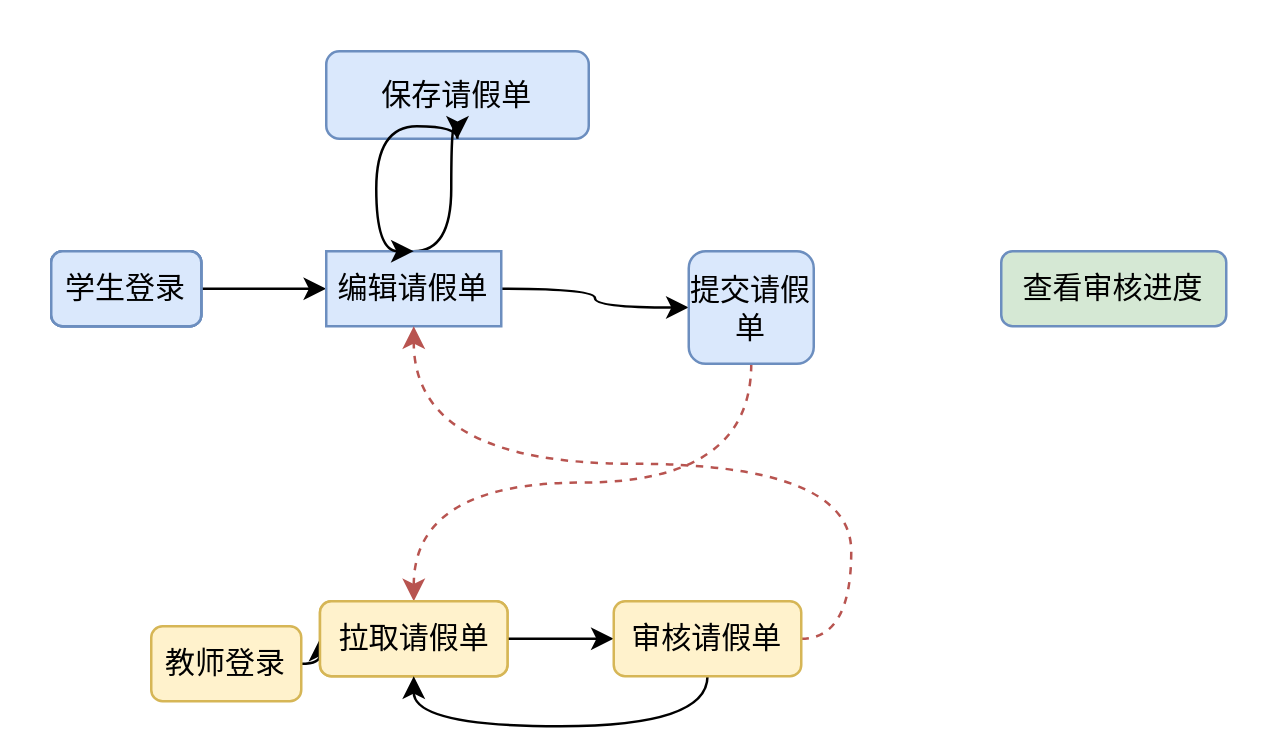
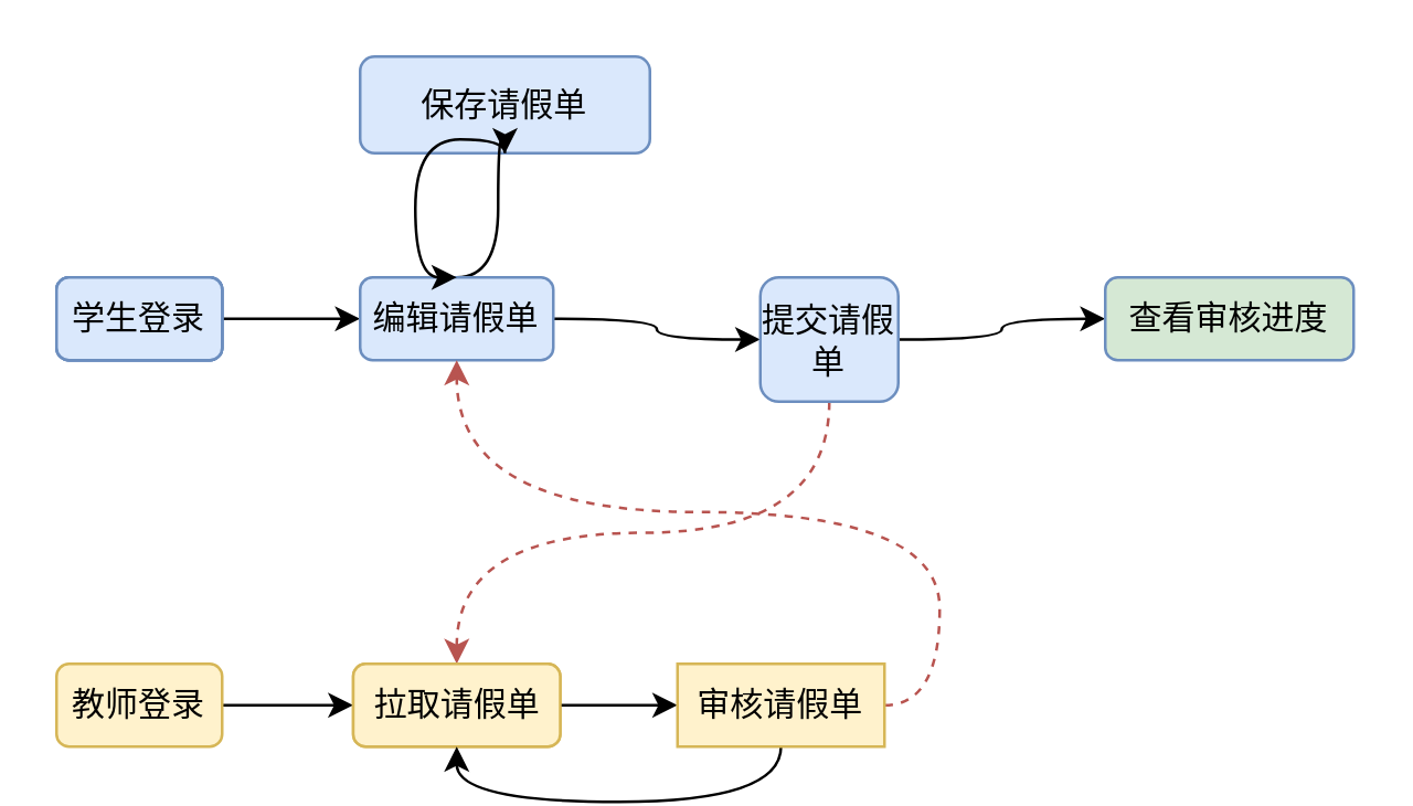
- <mxCell id="8" value="编辑请假单" style="whiteSpace=wrap;html=1;fillColor=#dae8fc;strokeColor=#6c8ebf;rounded=0;" vertex="1" parent="1"><mxGeometry x="130" y="100" width="70" height="30" as="geometry" /></mxCell>
+ <mxCell id="8" value="编辑请假单" style="rounded=1;whiteSpace=wrap;html=1;fillColor=#dae8fc;strokeColor=#6c8ebf;" vertex="1" parent="1"><mxGeometry x="130" y="100" width="70" height="30" as="geometry" /></mxCell>
+ <mxCell id="21" style="edgeStyle=orthogonalEdgeStyle;curved=1;rounded=0;orthogonalLoop=1;jettySize=auto;html=1;exitX=1;exitY=0.5;exitDx=0;exitDy=0;entryX=0;entryY=0.5;entryDx=0;entryDy=0;" edge="1" parent="1" source="22" target="23"><mxGeometry relative="1" as="geometry" /></mxCell>
- <mxCell id="20" value="审核请假单" style="rounded=1;whiteSpace=wrap;html=1;fillColor=#fff2cc;strokeColor=#d6b656;" vertex="1" parent="1"><mxGeometry x="245" y="240" width="75" height="30" as="geometry" /></mxCell>
+ <mxCell id="20" value="审核请假单" style="whiteSpace=wrap;html=1;fillColor=#fff2cc;strokeColor=#d6b656;rounded=0;" vertex="1" parent="1"><mxGeometry x="245" y="240" width="75" height="30" as="geometry" /></mxCell>
- <mxCell id="15" value="教师登录" style="rounded=1;whiteSpace=wrap;html=1;fillColor=#fff2cc;strokeColor=#d6b656;" vertex="1" parent="1"><mxGeometry x="60" y="250" width="60" height="30" as="geometry" /></mxCell>
+ <mxCell id="15" value="教师登录" style="rounded=1;whiteSpace=wrap;html=1;fillColor=#fff2cc;strokeColor=#d6b656;" vertex="1" parent="1"><mxGeometry x="20" y="240" width="60" height="30" as="geometry" /></mxCell>
